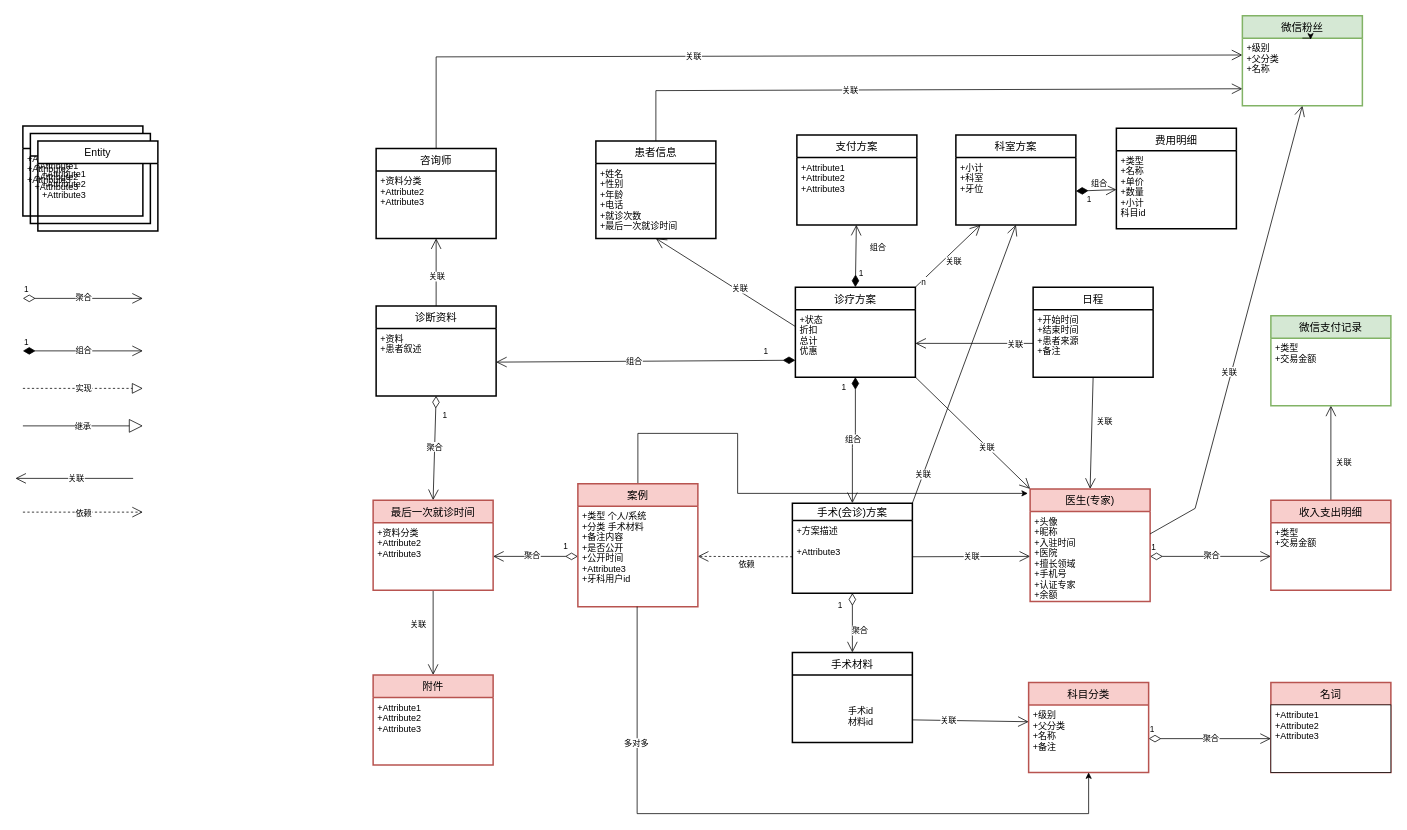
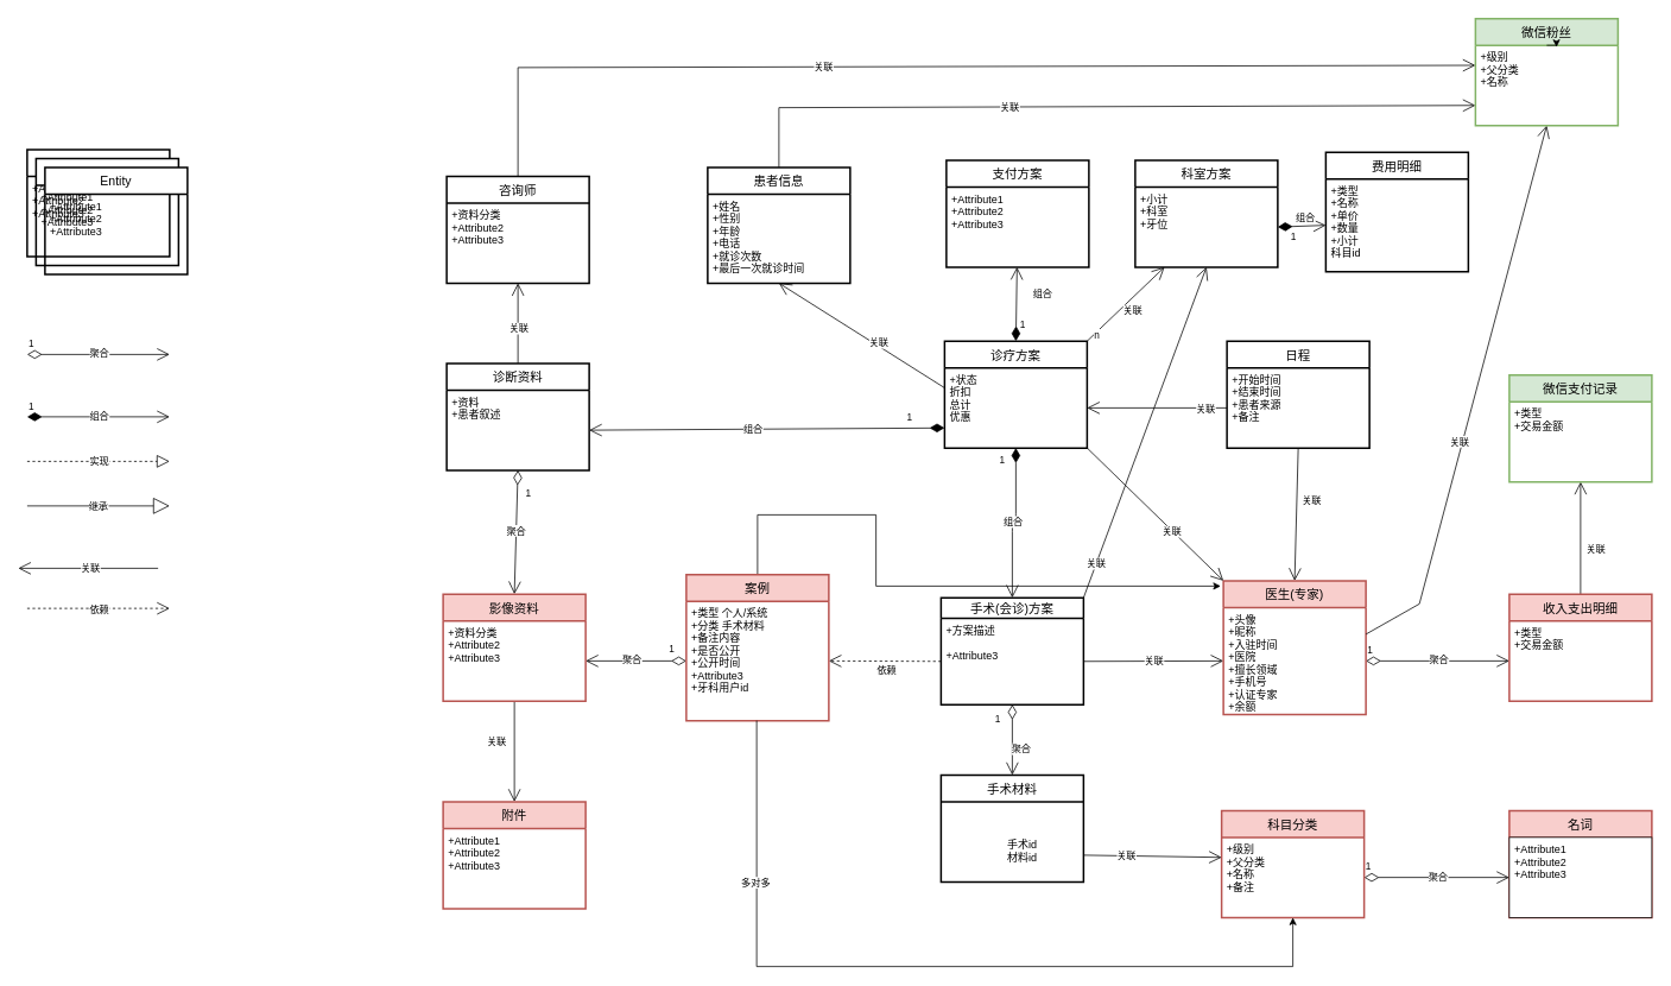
- <mxCell id="64" value="最后一次就诊时间" style="swimlane;childLayout=stackLayout;horizontal=1;startSize=30;horizontalStack=0;rounded=0;fontSize=14;fontStyle=0;strokeWidth=2;resizeParent=0;resizeLast=1;shadow=0;dashed=0;align=center;movable=1;resizable=1;rotatable=1;deletable=1;editable=1;connectable=1;fillColor=#f8cecc;strokeColor=#b85450;" parent="1" vertex="1"><mxGeometry x="497" y="666" width="160" height="120" as="geometry" /></mxCell>
+ <mxCell id="64" value="影像资料" style="swimlane;childLayout=stackLayout;horizontal=1;startSize=30;horizontalStack=0;rounded=0;fontSize=14;fontStyle=0;strokeWidth=2;resizeParent=0;resizeLast=1;shadow=0;dashed=0;align=center;movable=1;resizable=1;rotatable=1;deletable=1;editable=1;connectable=1;fillColor=#f8cecc;strokeColor=#b85450;" parent="1" vertex="1"><mxGeometry x="497" y="666" width="160" height="120" as="geometry" /></mxCell>
